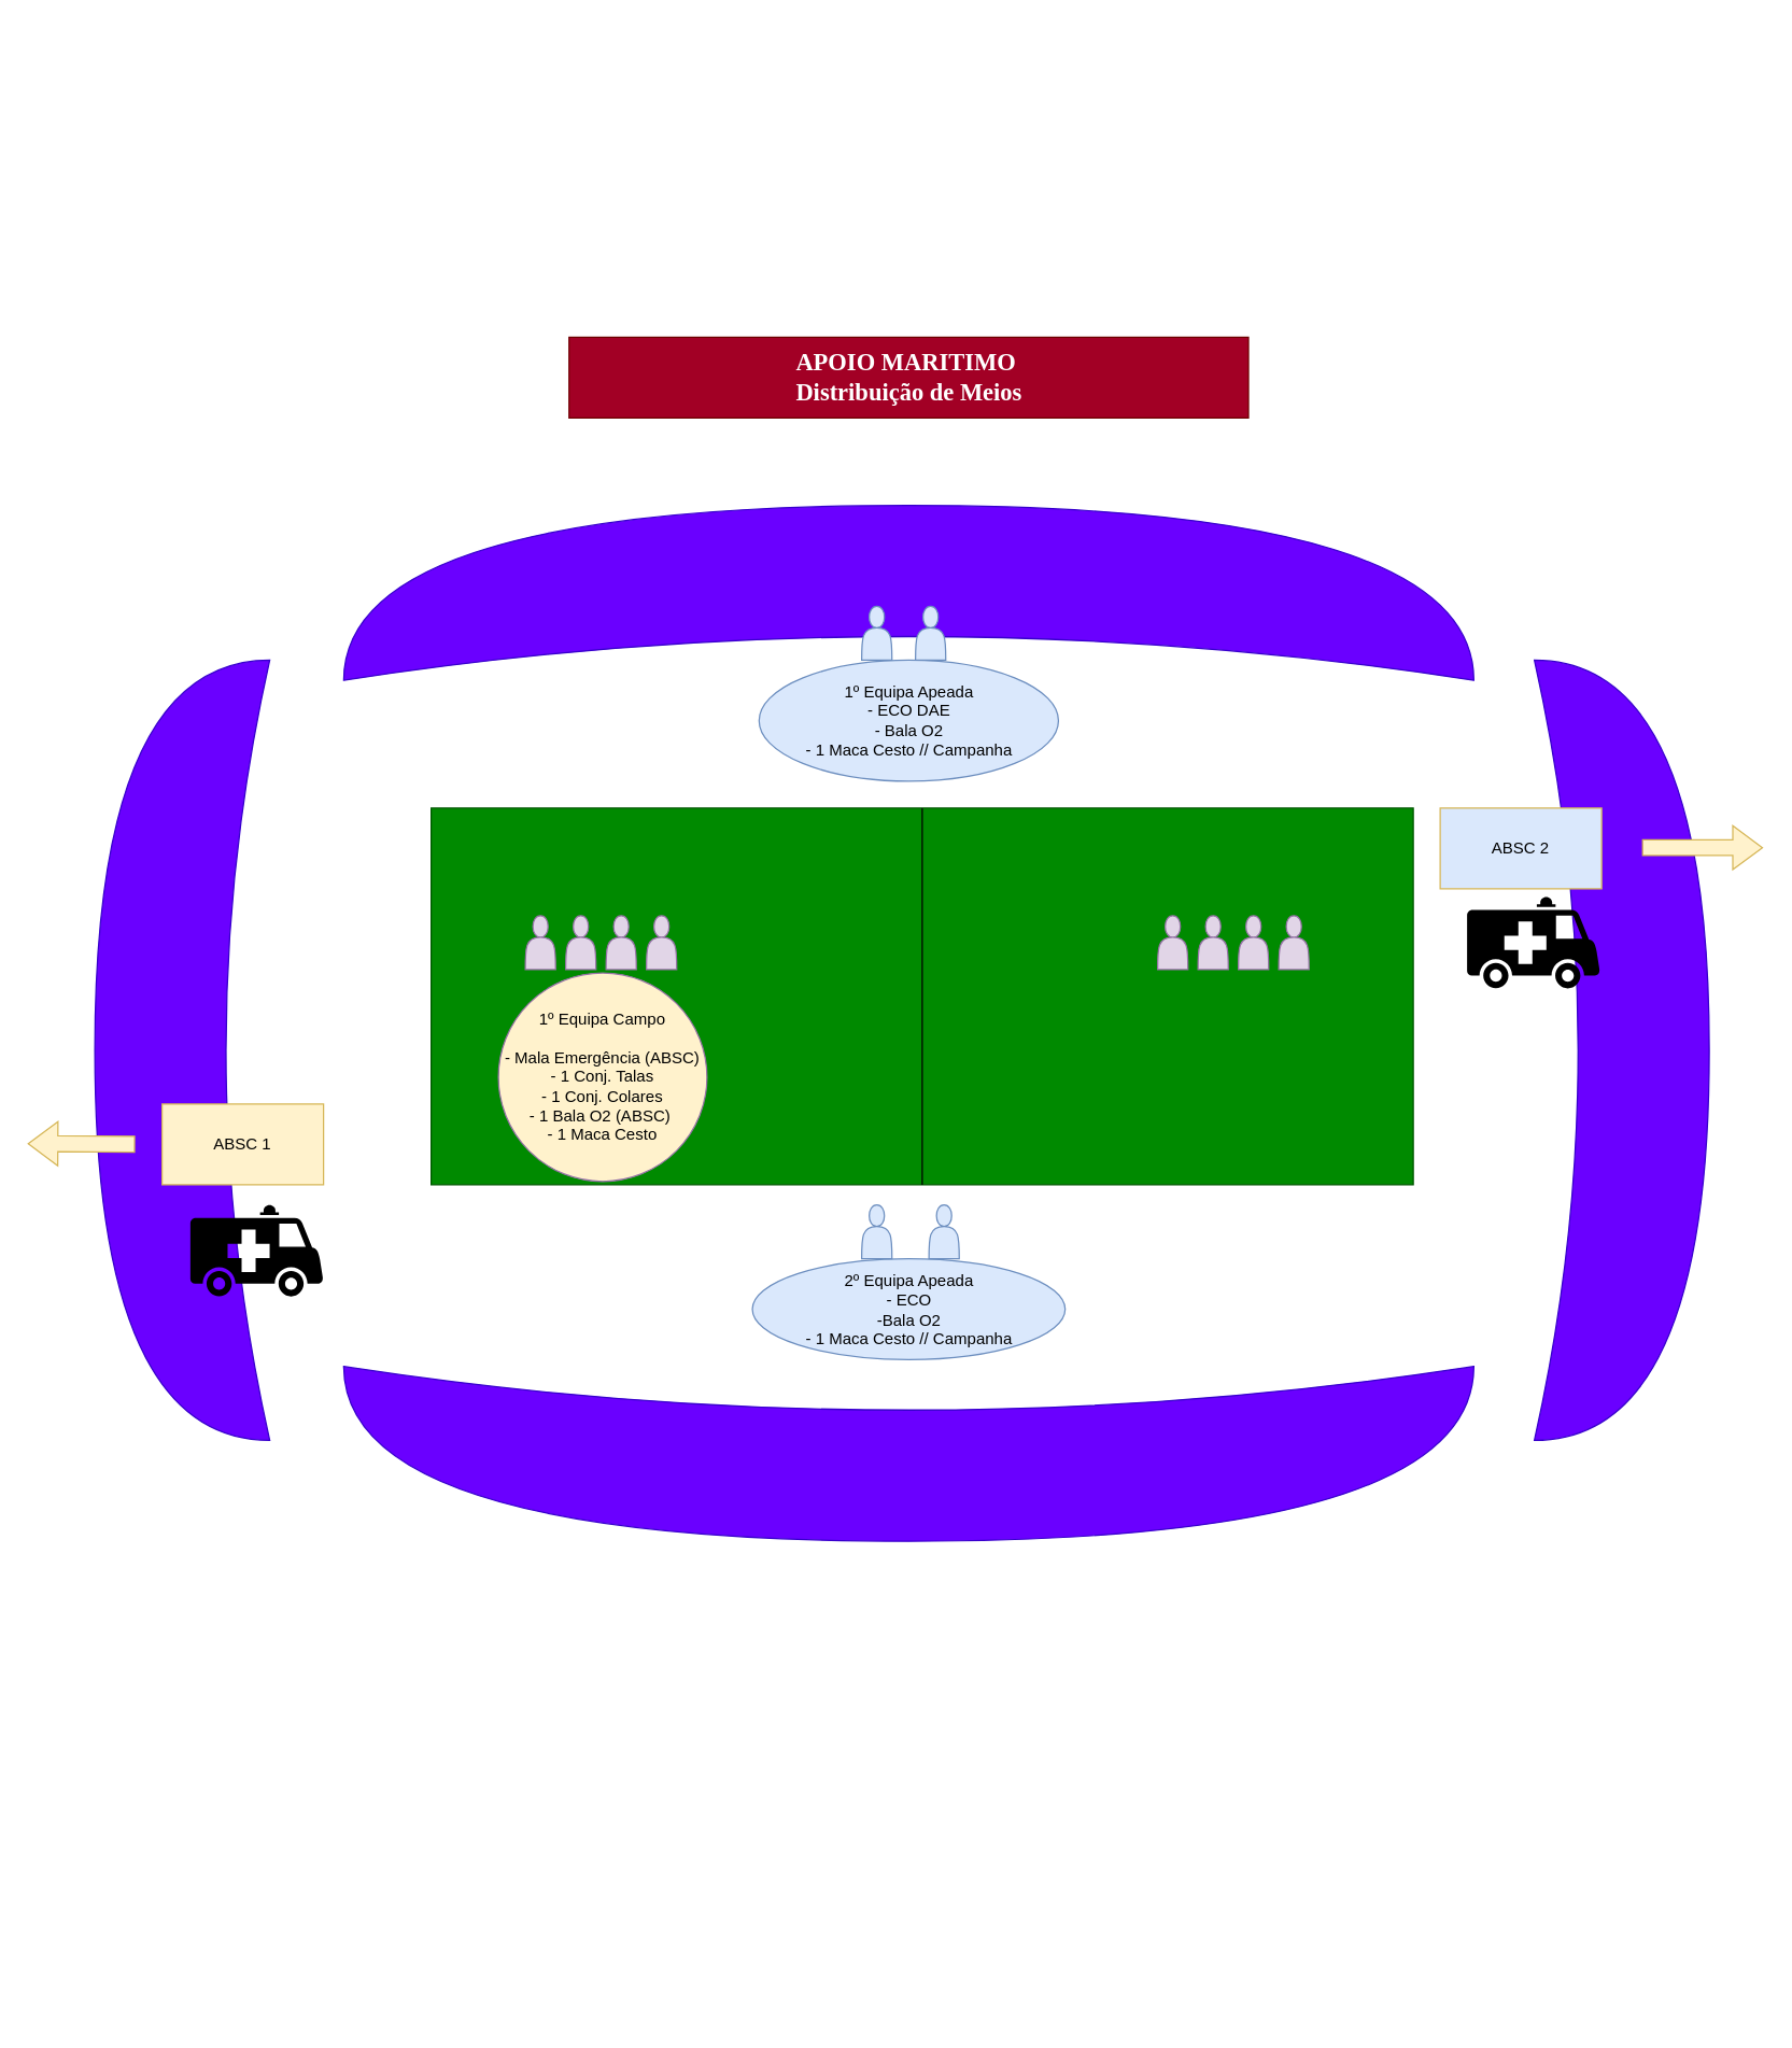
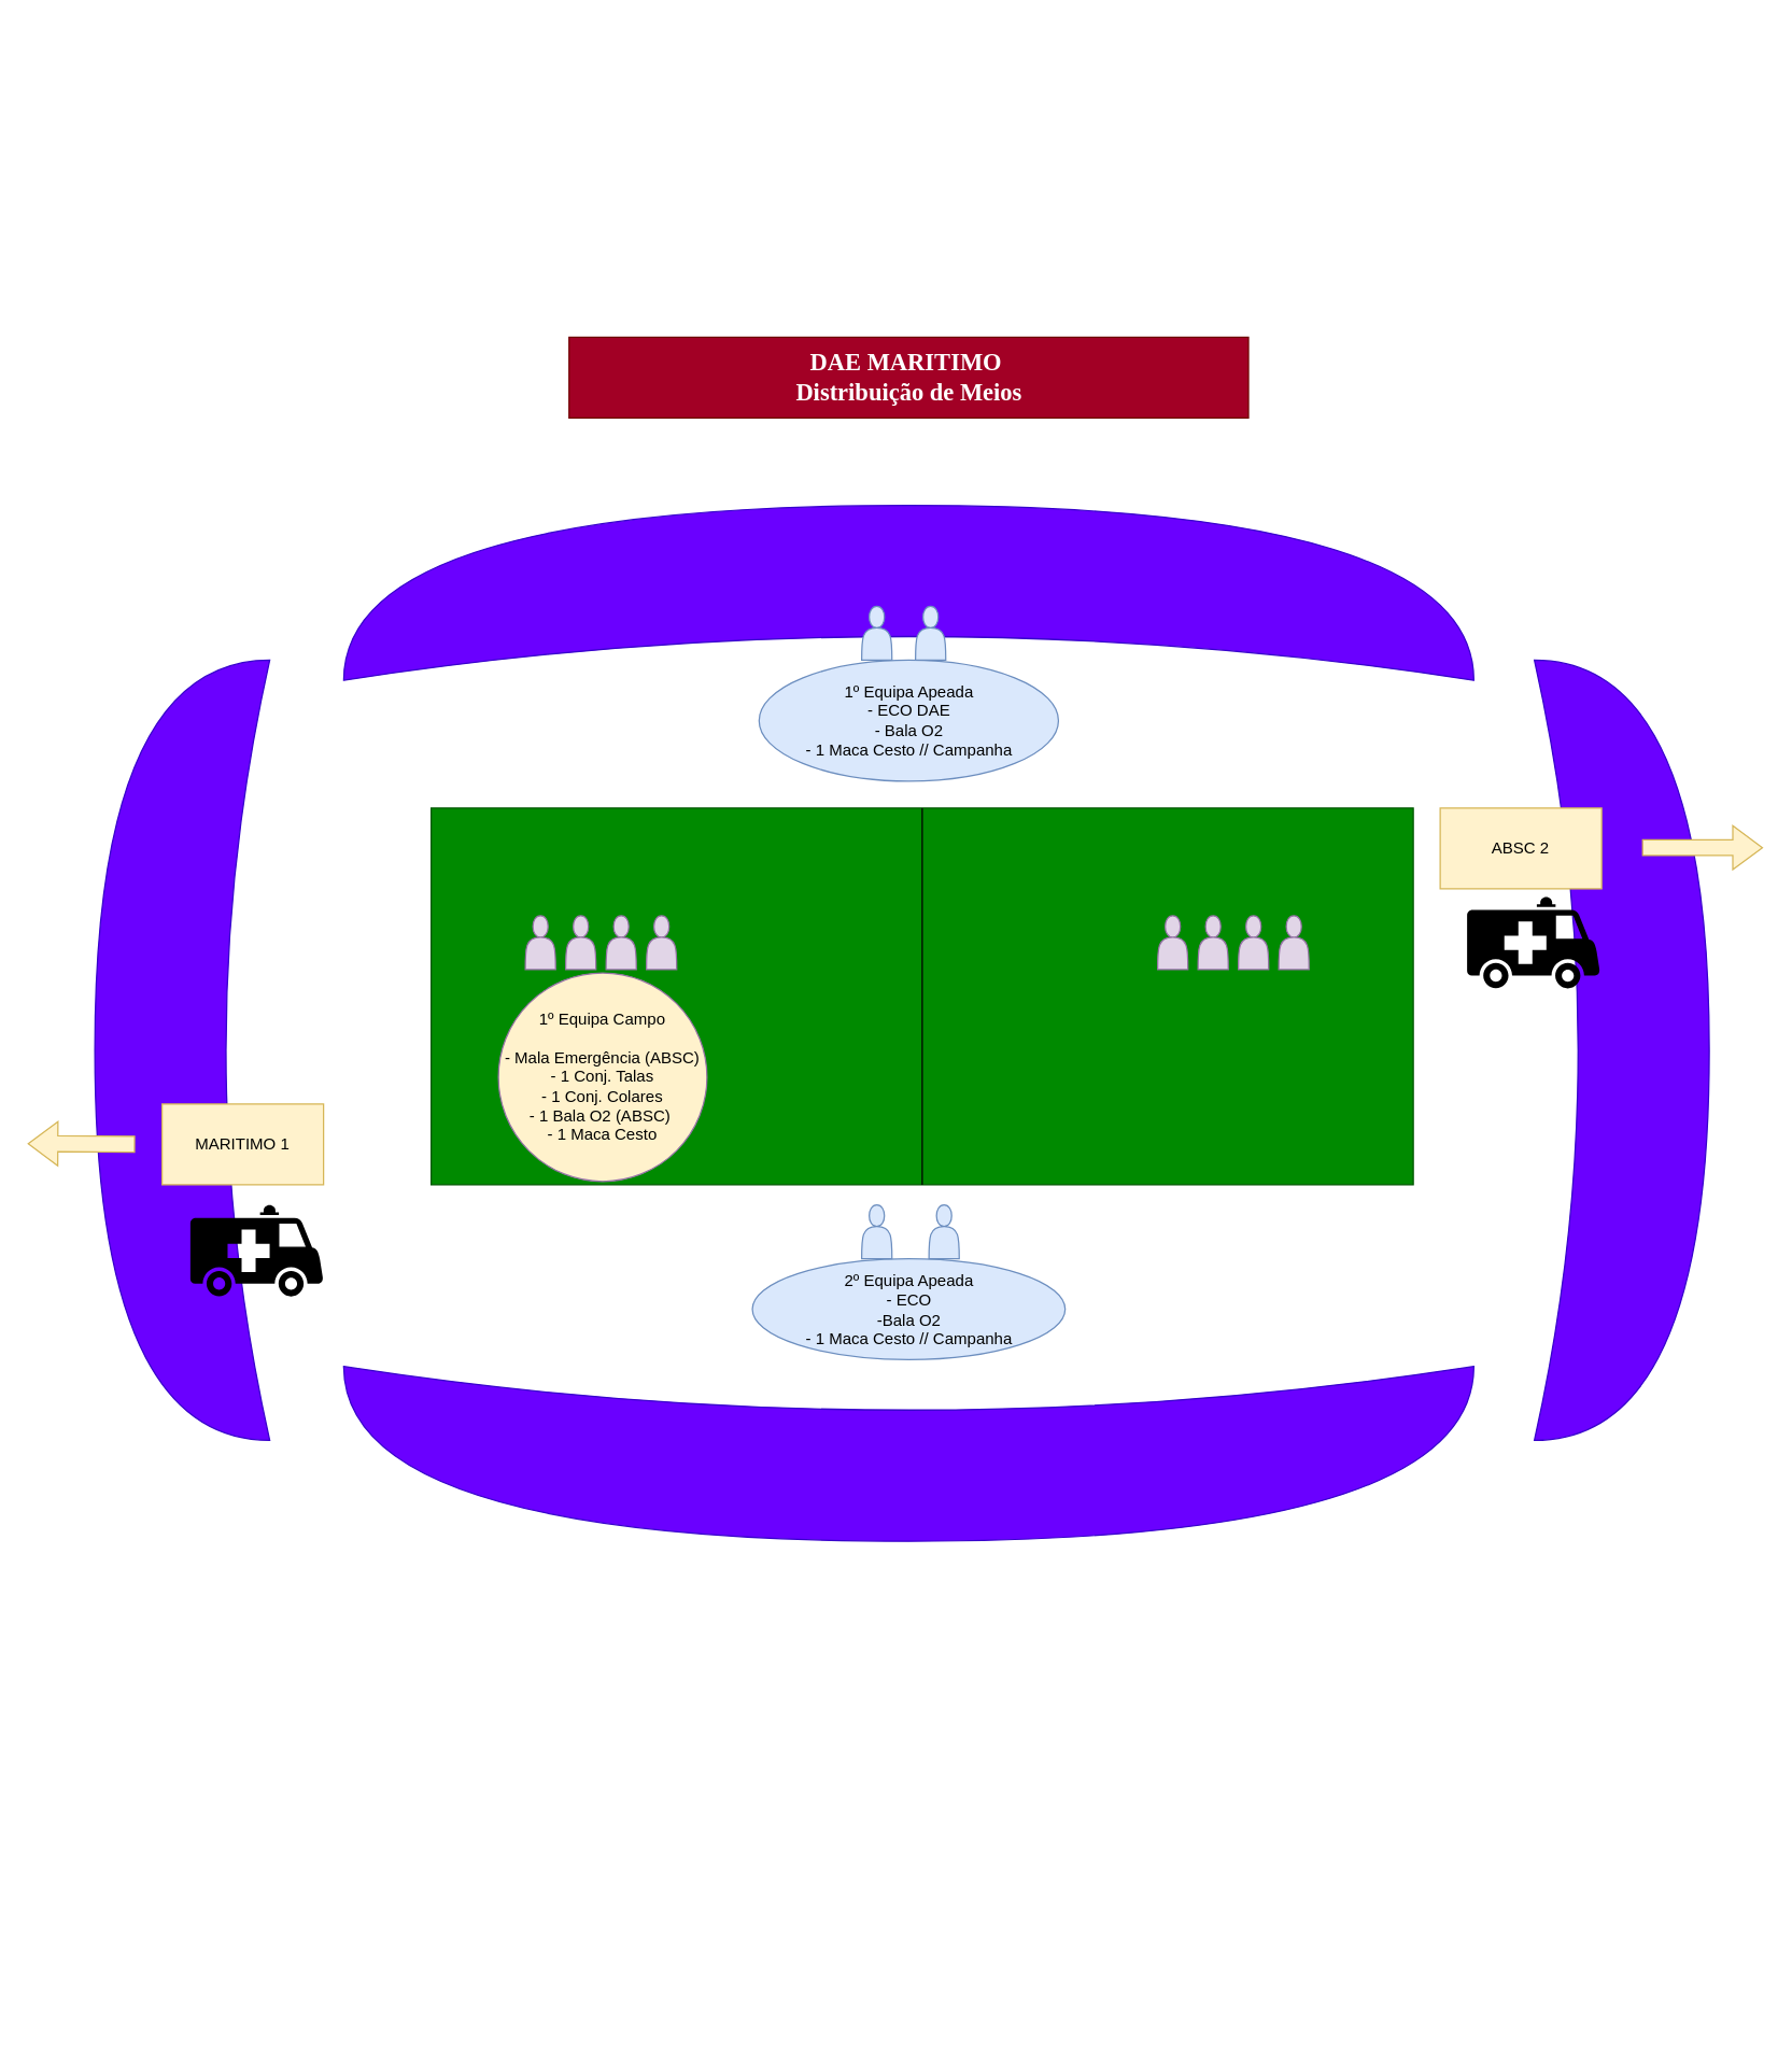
- <mxCell id="13" value="APOIO MARITIMO&amp;nbsp;&lt;div&gt;Distribuição de Meios&lt;/div&gt;" style="rounded=0;whiteSpace=wrap;html=1;fillColor=#a20025;strokeColor=#6F0000;fontSize=18;fontStyle=1;fontFamily=Arial Black;fontColor=#ffffff;" parent="1" vertex="1"><mxGeometry x="422.5" y="250" width="505" height="60" as="geometry" /></mxCell>
+ <mxCell id="13" value="DAE MARITIMO&amp;nbsp;&lt;div&gt;Distribuição de Meios&lt;/div&gt;" style="rounded=0;whiteSpace=wrap;html=1;fillColor=#a20025;strokeColor=#6F0000;fontSize=18;fontStyle=1;fontFamily=Arial Black;fontColor=#ffffff;" parent="1" vertex="1"><mxGeometry x="422.5" y="250" width="505" height="60" as="geometry" /></mxCell>
- <mxCell id="11" value="ABSC 2" style="rounded=0;whiteSpace=wrap;html=1;fillColor=#dae8fc;strokeColor=#d6b656;" parent="1" vertex="1"><mxGeometry x="1070" y="600" width="120" height="60" as="geometry" /></mxCell>
+ <mxCell id="11" value="ABSC 2" style="rounded=0;whiteSpace=wrap;html=1;fillColor=#fff2cc;strokeColor=#d6b656;" parent="1" vertex="1"><mxGeometry x="1070" y="600" width="120" height="60" as="geometry" /></mxCell>
- <mxCell id="10" value="ABSC 1" style="rounded=0;whiteSpace=wrap;html=1;fillColor=#fff2cc;strokeColor=#d6b656;" parent="1" vertex="1"><mxGeometry x="120" y="820" width="120" height="60" as="geometry" /></mxCell>
+ <mxCell id="10" value="MARITIMO 1" style="rounded=0;whiteSpace=wrap;html=1;fillColor=#fff2cc;strokeColor=#d6b656;" parent="1" vertex="1"><mxGeometry x="120" y="820" width="120" height="60" as="geometry" /></mxCell>
